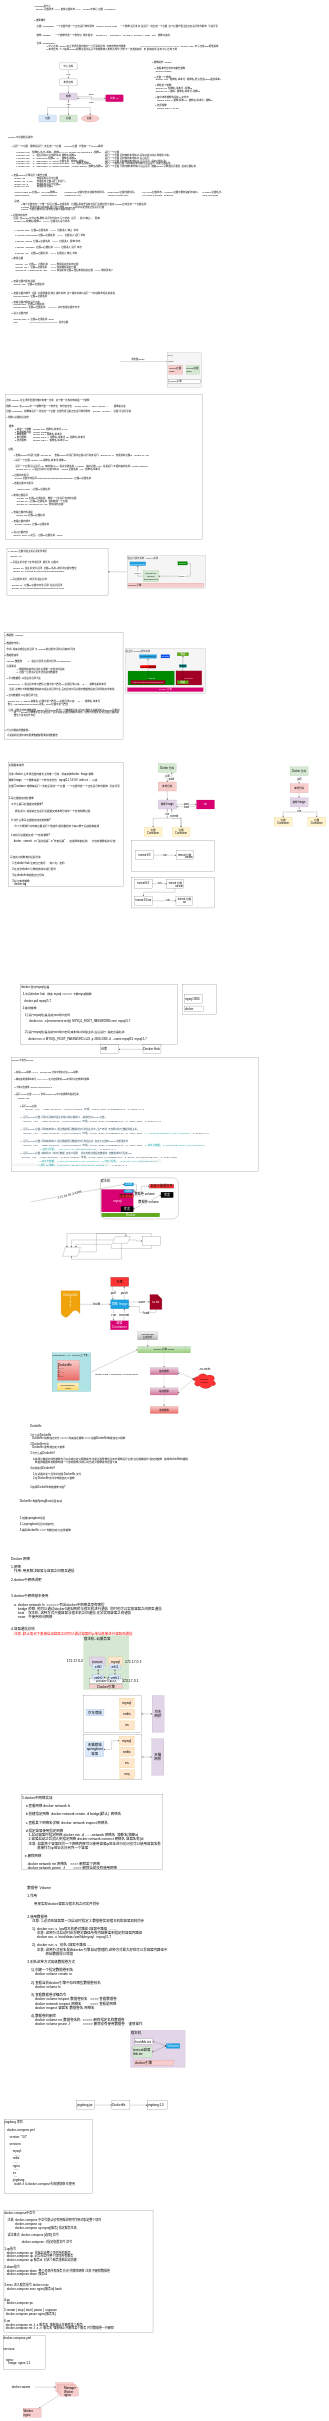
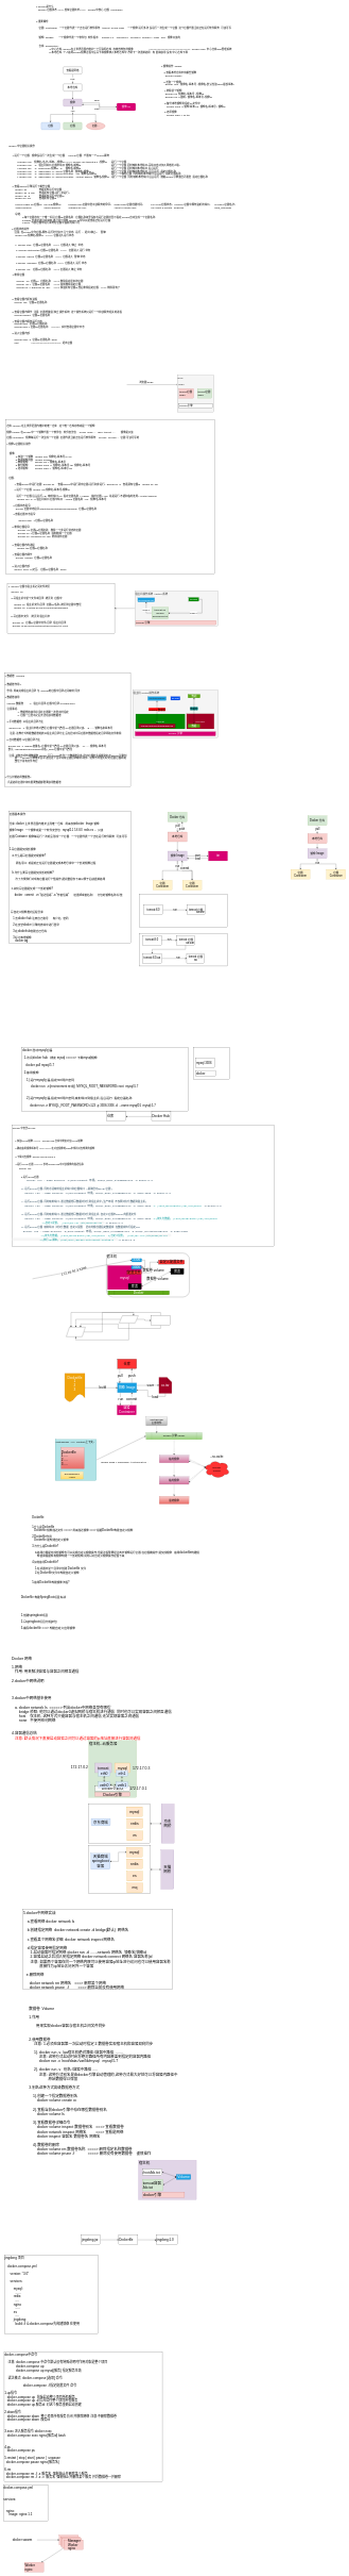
- <mxCell id="11" value="中心仓库" style="rounded=1;whiteSpace=wrap;html=1;fontSize=16;align=center;" parent="1" vertex="1"><mxGeometry x="397" y="414" width="118" height="46" as="geometry" /></mxCell>
+ <mxCell id="11" value="查看是网络" style="rounded=1;whiteSpace=wrap;html=1;fontSize=16;align=center;" parent="1" vertex="1"><mxGeometry x="397" y="414" width="118" height="46" as="geometry" /></mxCell>
- <mxCell id="25" value="镜像.tar" style="rounded=1;whiteSpace=wrap;html=1;fontSize=16;align=center;fillColor=#d80073;strokeColor=#A50040;fontColor=#ffffff;" parent="1" vertex="1"><mxGeometry x="704" y="628" width="118" height="46" as="geometry" /></mxCell>
+ <mxCell id="25" value="镜像.tar" style="rounded=1;whiteSpace=wrap;html=1;fontSize=16;align=center;fillColor=#d80073;strokeColor=#A50040;fontColor=#ffffff;" parent="1" vertex="1"><mxGeometry x="734" y="643" width="118" height="46" as="geometry" /></mxCell>
- <mxCell id="208" value="tomcat容器&lt;br&gt;/bb.txt" style="rounded=0;whiteSpace=wrap;html=1;fontSize=23;align=left;fillColor=#d5e8d4;strokeColor=#82b366;" parent="1" vertex="1"><mxGeometry x="885.5" y="13644" width="128" height="73" as="geometry" /></mxCell>
+ <mxCell id="208" value="tomcat容器&lt;br&gt;/bb.txt" style="rounded=0;whiteSpace=wrap;html=1;fontSize=23;align=left;fillColor=#d5e8d4;strokeColor=#82b366;" parent="1" vertex="1"><mxGeometry x="895.5" y="13654" width="128" height="73" as="geometry" /></mxCell>
